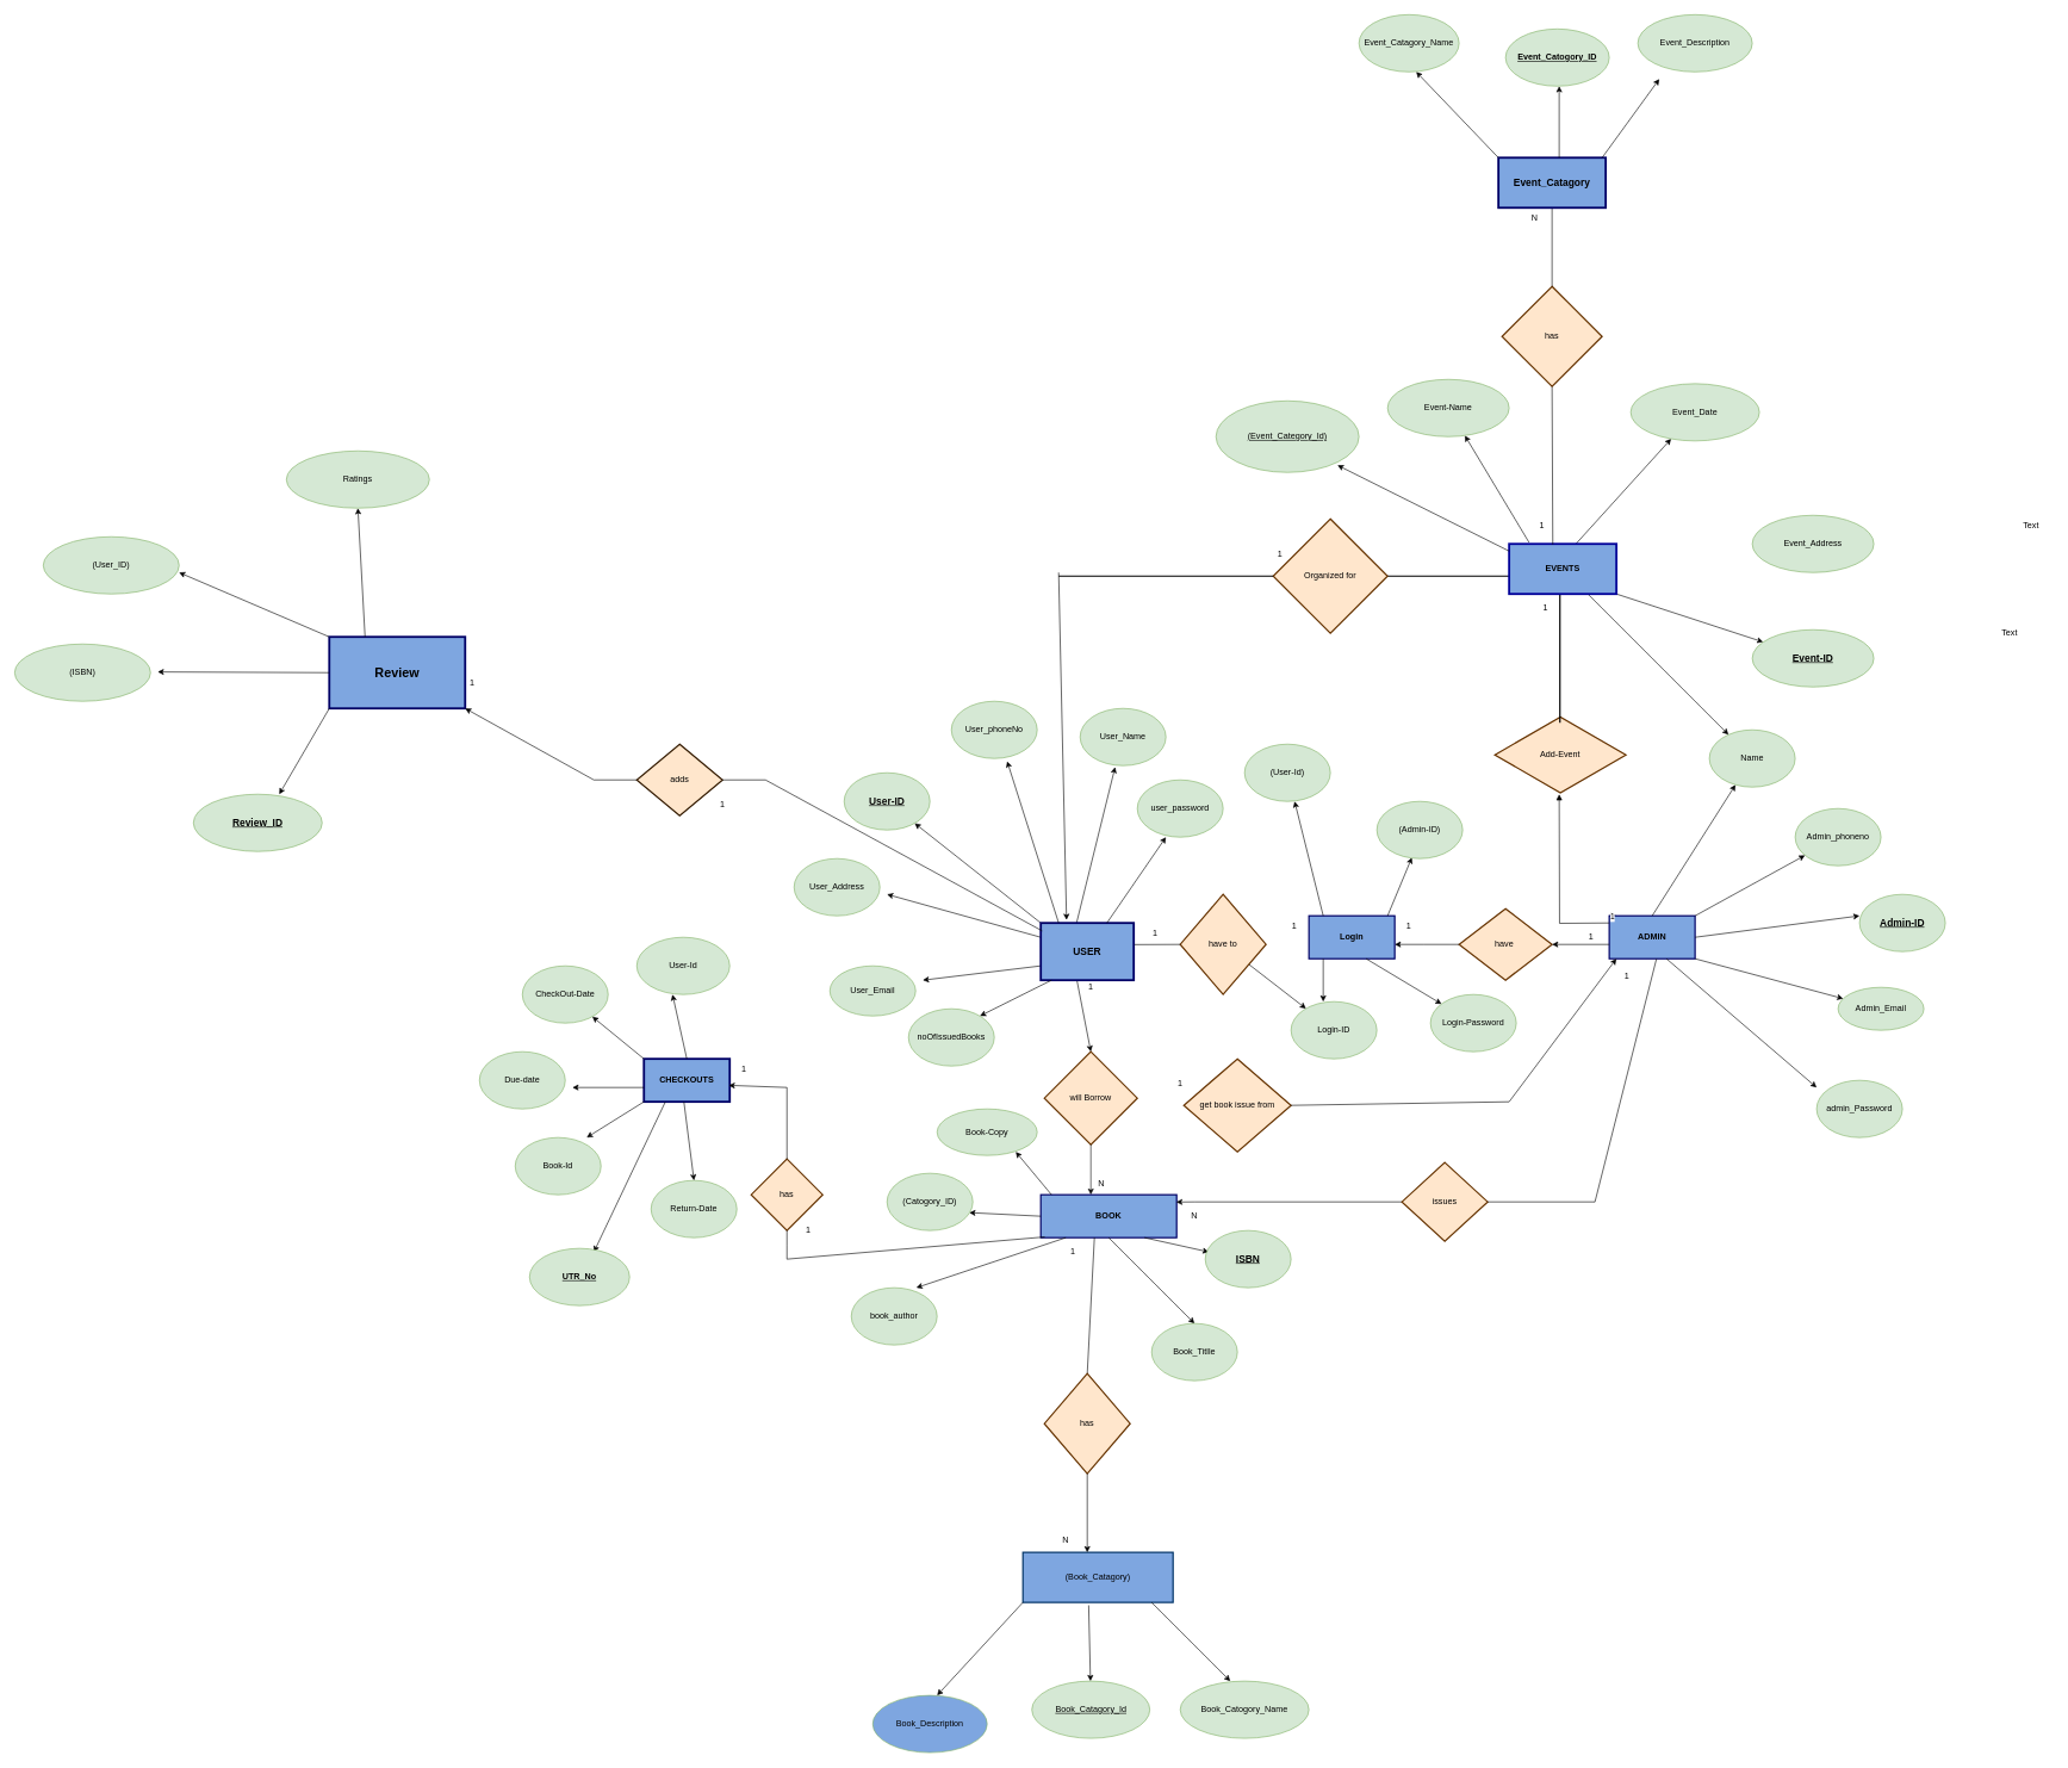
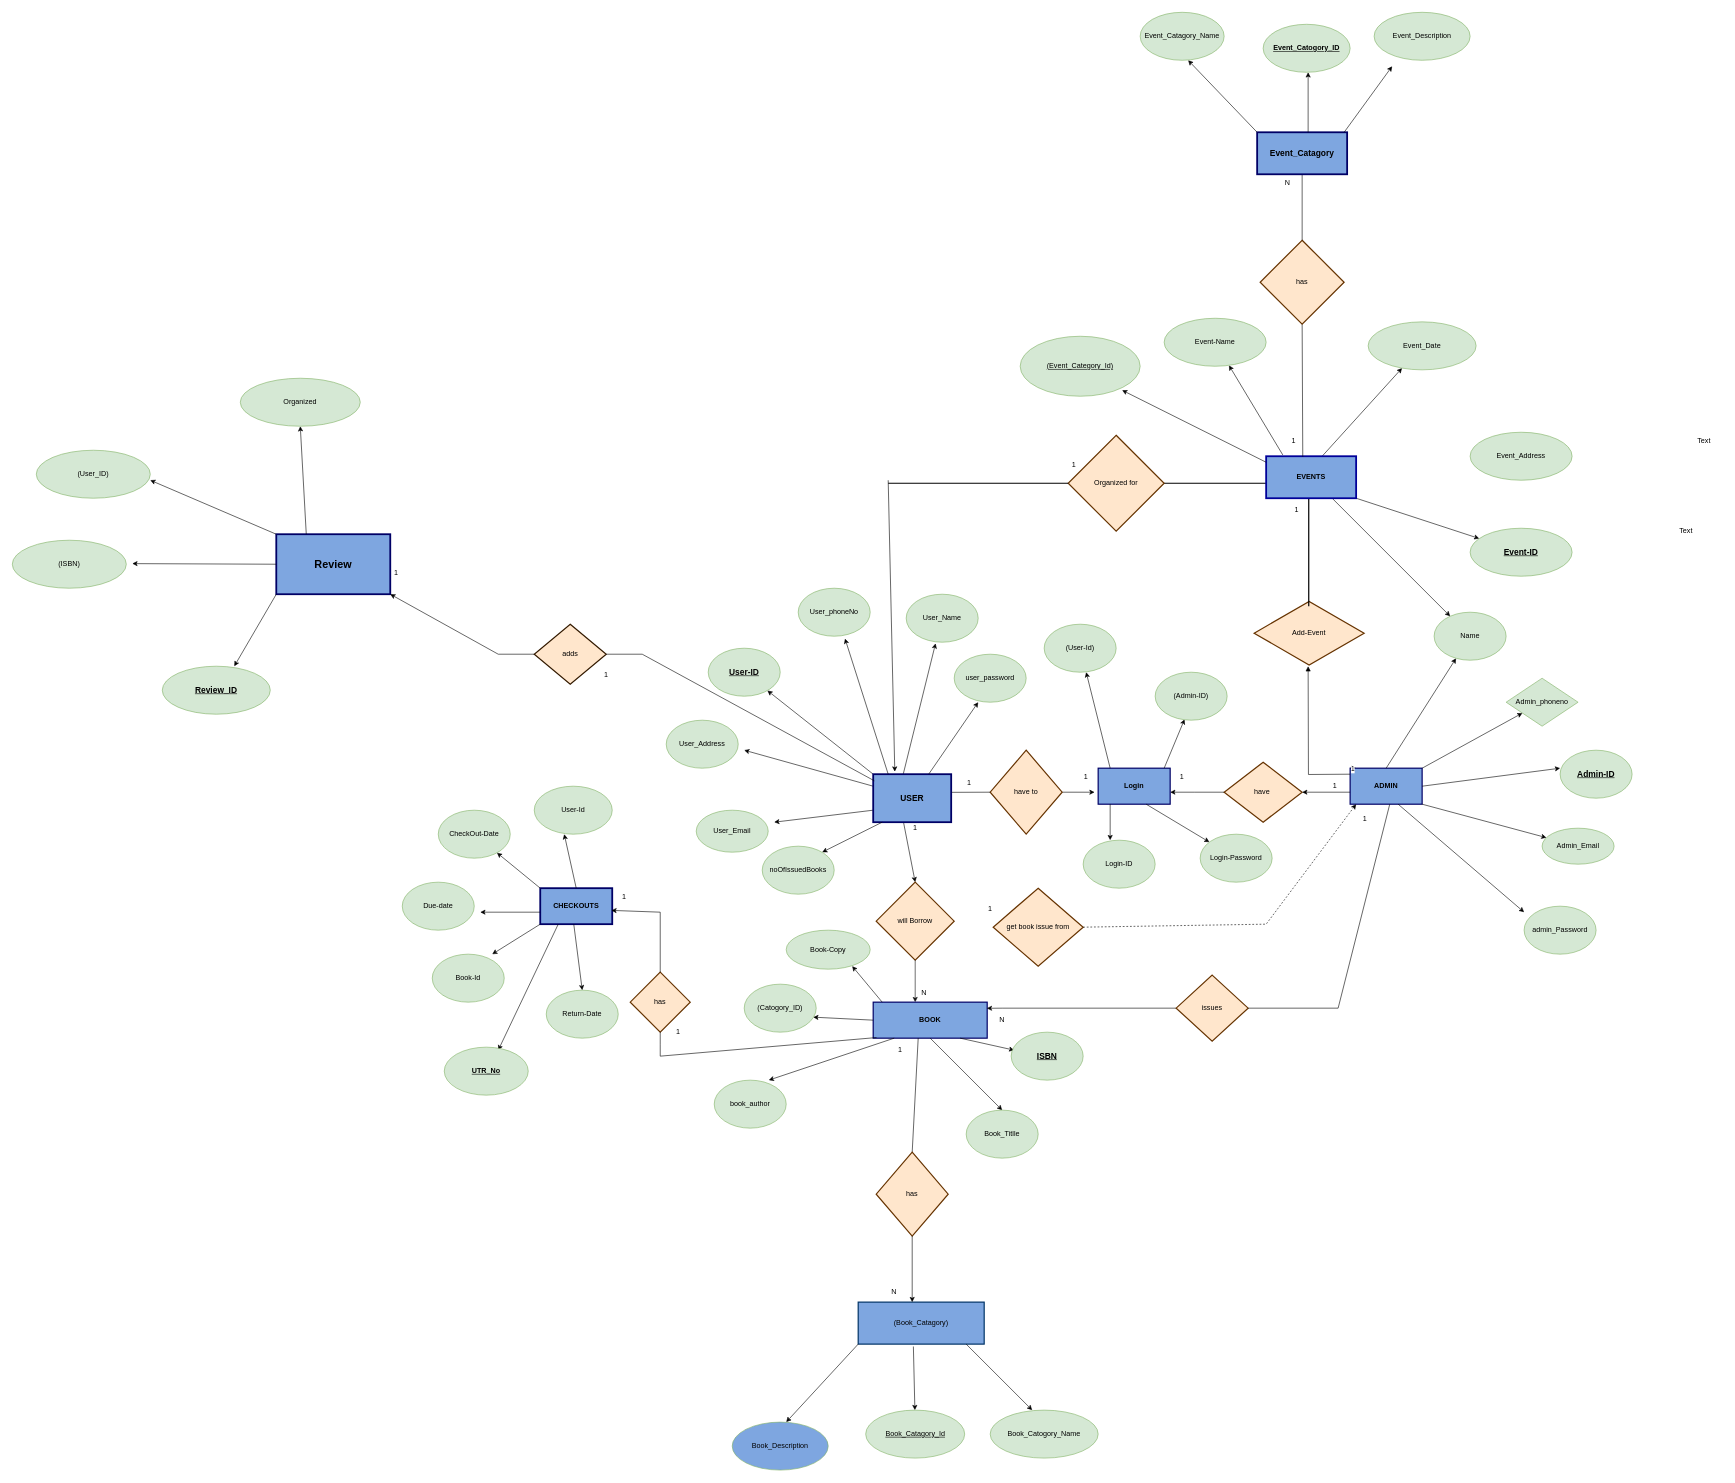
- <mxCell id="151" value="Ratings" style="ellipse;whiteSpace=wrap;html=1;fillColor=#d5e8d4;strokeColor=#82b366;" vertex="1" parent="1"><mxGeometry x="400" y="630" width="200" height="80" as="geometry" /></mxCell>
+ <mxCell id="151" value="Organized" style="ellipse;whiteSpace=wrap;html=1;fillColor=#d5e8d4;strokeColor=#82b366;" vertex="1" parent="1"><mxGeometry x="400" y="630" width="200" height="80" as="geometry" /></mxCell>
- <mxCell id="19" value="Admin_phoneno" style="ellipse;whiteSpace=wrap;html=1;fillColor=#d5e8d4;strokeColor=#82b366;" parent="1" vertex="1"><mxGeometry x="2510" y="1130" width="120" height="80" as="geometry" /></mxCell>
+ <mxCell id="19" value="Admin_phoneno" style="rhombus;whiteSpace=wrap;html=1;fillColor=#d5e8d4;strokeColor=#82b366;" parent="1" vertex="1"><mxGeometry x="2510" y="1130" width="120" height="80" as="geometry" /></mxCell>
- <mxCell id="21" value="" style="endArrow=classic;html=1;rounded=0;" parent="1" source="22" target="96" edge="1"><mxGeometry width="50" height="50" relative="1" as="geometry"><mxPoint x="1640" y="1320" as="sourcePoint" /><mxPoint x="1690" y="1270" as="targetPoint" /></mxGeometry></mxCell>
+ <mxCell id="21" value="" style="endArrow=classic;html=1;rounded=0;entryX=-0.05;entryY=0.667;entryDx=0;entryDy=0;entryPerimeter=0;" parent="1" source="22" target="7" edge="1"><mxGeometry width="50" height="50" relative="1" as="geometry"><mxPoint x="1640" y="1320" as="sourcePoint" /><mxPoint x="1690" y="1270" as="targetPoint" /></mxGeometry></mxCell>
- <mxCell id="32" value="" style="endArrow=classic;html=1;rounded=0;entryX=0.083;entryY=1;entryDx=0;entryDy=0;entryPerimeter=0;exitX=1;exitY=0.5;exitDx=0;exitDy=0;" parent="1" source="31" target="3" edge="1"><mxGeometry width="50" height="50" relative="1" as="geometry"><mxPoint x="1740" y="1530" as="sourcePoint" /><mxPoint x="2150" y="1520" as="targetPoint" /><Array as="points"><mxPoint x="2110" y="1540" /></Array></mxGeometry></mxCell>
+ <mxCell id="32" value="" style="endArrow=classic;html=1;rounded=0;entryX=0.083;entryY=1;entryDx=0;entryDy=0;entryPerimeter=0;exitX=1;exitY=0.5;exitDx=0;exitDy=0;dashed=1;" parent="1" source="31" target="3" edge="1"><mxGeometry width="50" height="50" relative="1" as="geometry"><mxPoint x="1740" y="1530" as="sourcePoint" /><mxPoint x="2150" y="1520" as="targetPoint" /><Array as="points"><mxPoint x="2110" y="1540" /></Array></mxGeometry></mxCell>
